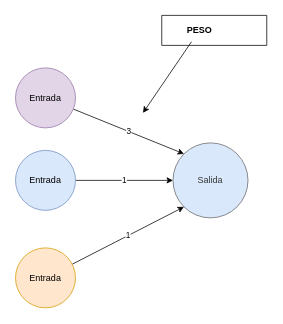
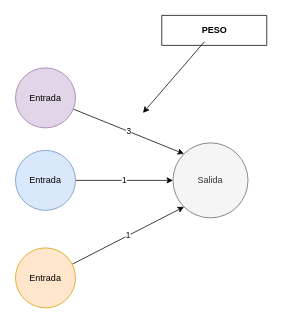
- <mxCell id="10" value="&lt;b&gt;PESO&lt;/b&gt;" style="text;html=1;align=center;verticalAlign=middle;resizable=0;points=[];autosize=1;strokeColor=none;fillColor=none;" vertex="1" parent="9"><mxGeometry x="20" y="5" width="60" height="30" as="geometry" /></mxCell>
+ <mxCell id="10" value="&lt;b&gt;PESO&lt;/b&gt;" style="text;html=1;align=center;verticalAlign=middle;resizable=0;points=[];autosize=1;strokeColor=none;fillColor=none;" vertex="1" parent="9"><mxGeometry x="40" y="5" width="60" height="30" as="geometry" /></mxCell>
- <mxCell id="2" value="Salida" style="ellipse;whiteSpace=wrap;html=1;aspect=fixed;fillColor=#dae8fc;fontColor=#333333;strokeColor=#666666;" vertex="1" parent="1"><mxGeometry x="230" y="190" width="100" height="100" as="geometry" /></mxCell>
+ <mxCell id="2" value="Salida" style="ellipse;whiteSpace=wrap;html=1;aspect=fixed;fillColor=#f5f5f5;fontColor=#333333;strokeColor=#666666;" vertex="1" parent="1"><mxGeometry x="230" y="190" width="100" height="100" as="geometry" /></mxCell>
